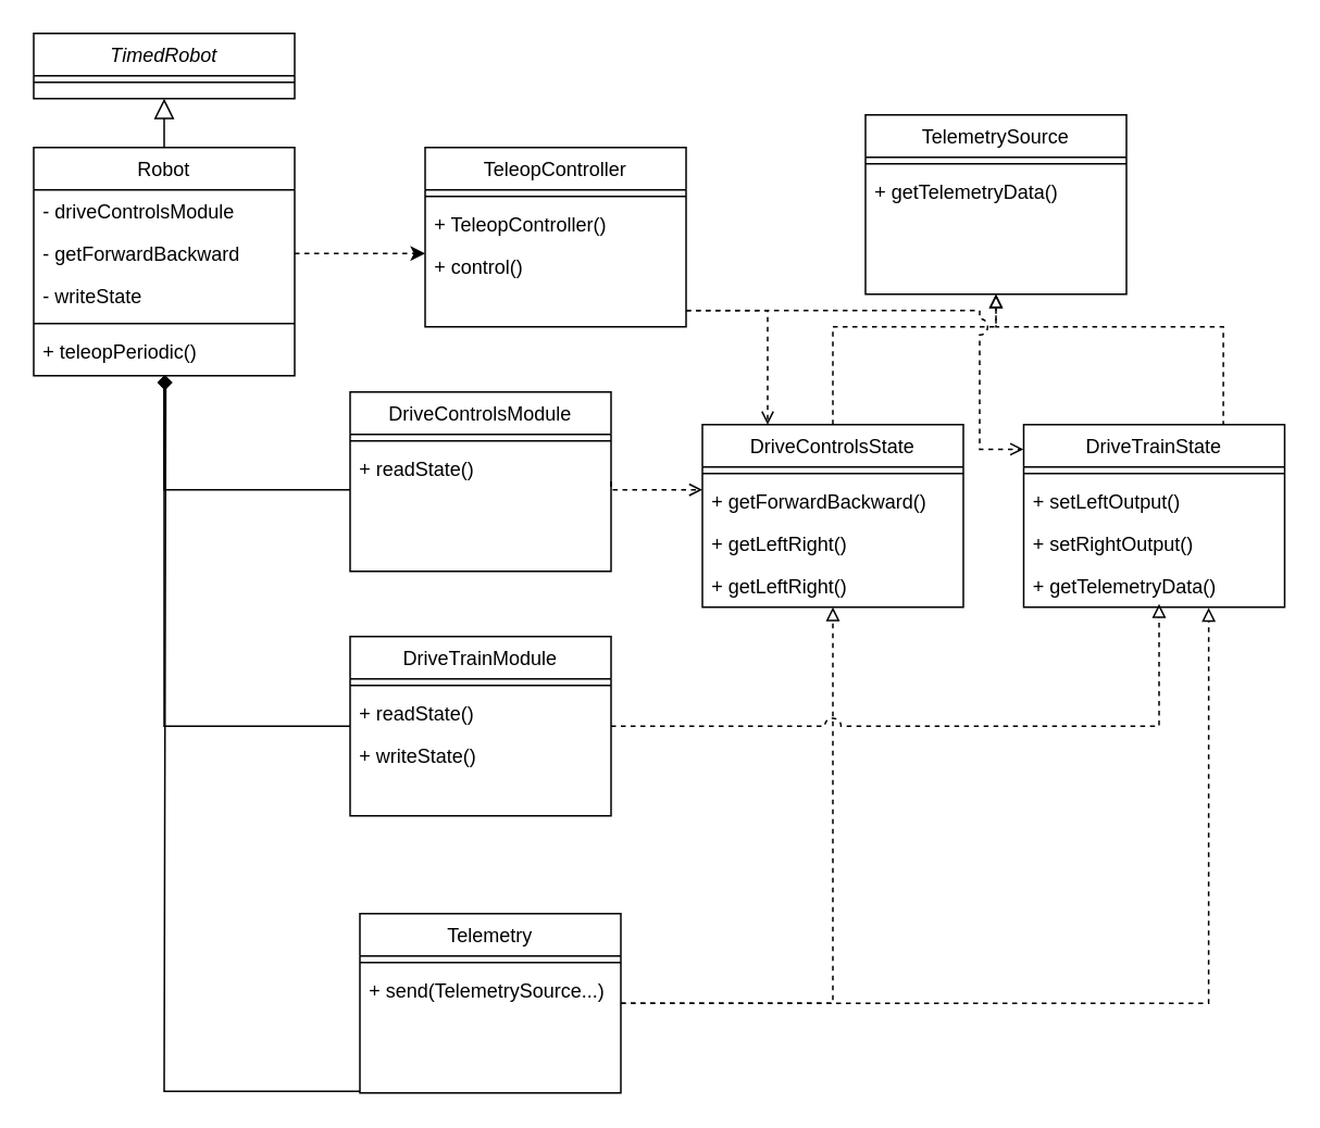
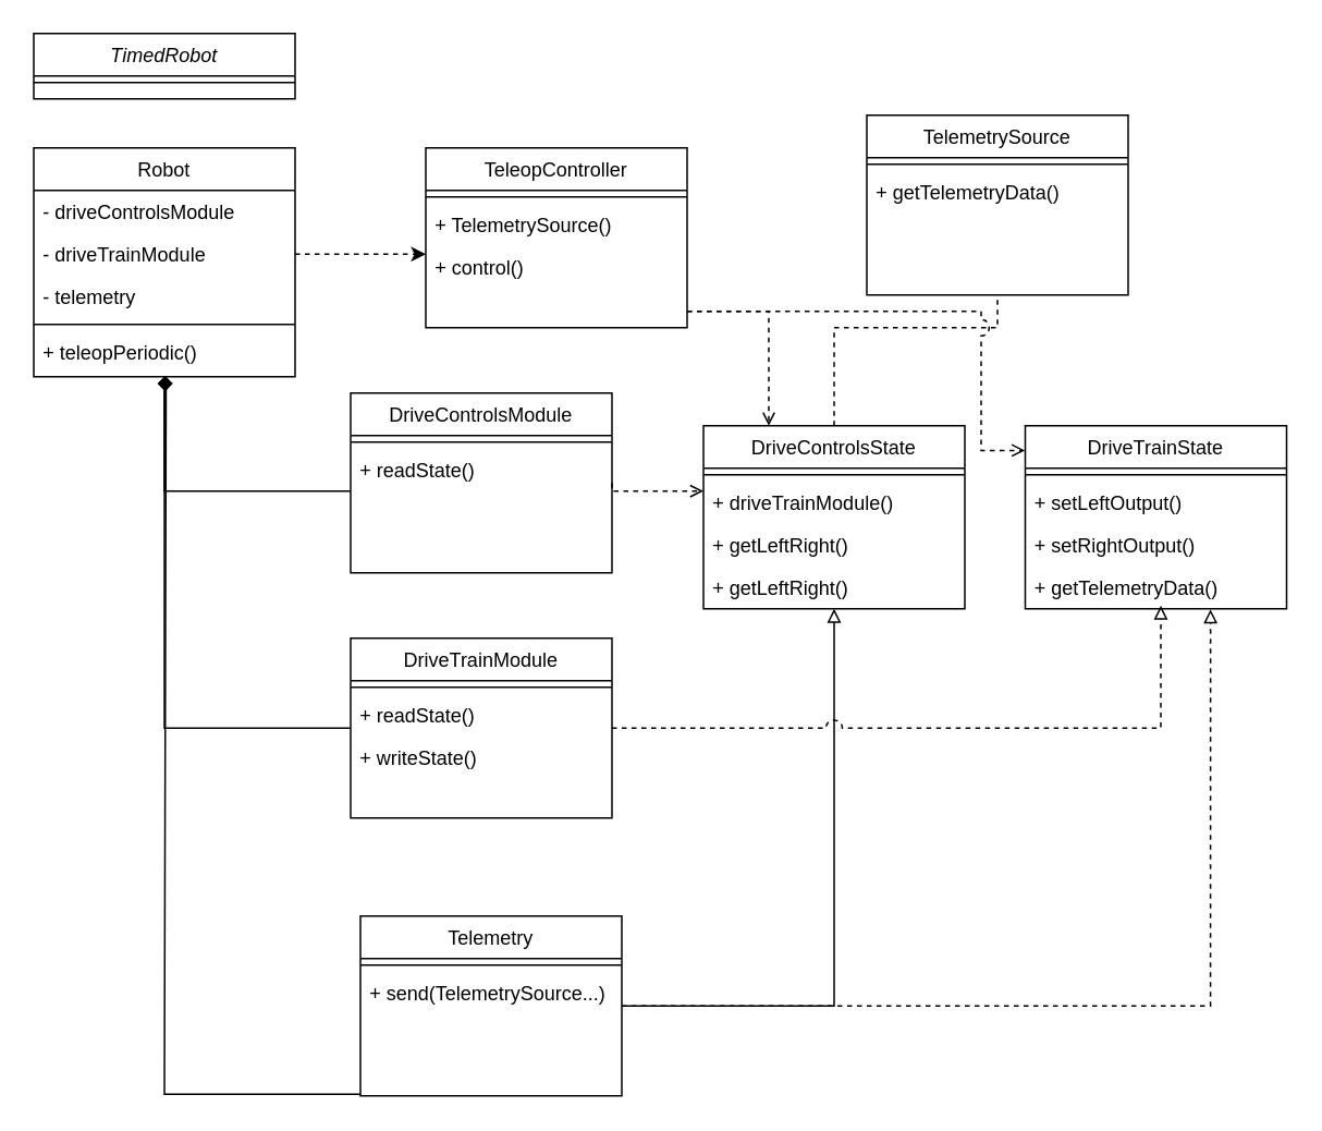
- <mxCell id="10" value="" style="endArrow=block;endSize=10;endFill=0;shadow=0;strokeWidth=1;rounded=0;edgeStyle=elbowEdgeStyle;elbow=vertical;" parent="1" source="4" target="2" edge="1"><mxGeometry width="160" relative="1" as="geometry"><mxPoint x="0" y="103" as="sourcePoint" /><mxPoint x="0" y="103" as="targetPoint" /></mxGeometry></mxCell>
- <mxCell id="45" value="+ TeleopController()" style="text;align=left;verticalAlign=top;spacingLeft=4;spacingRight=4;overflow=hidden;rotatable=0;points=[[0,0.5],[1,0.5]];portConstraint=eastwest;" vertex="1" parent="43"><mxGeometry y="34" width="160" height="26" as="geometry" /></mxCell>
+ <mxCell id="45" value="+ TelemetrySource()" style="text;align=left;verticalAlign=top;spacingLeft=4;spacingRight=4;overflow=hidden;rotatable=0;points=[[0,0.5],[1,0.5]];portConstraint=eastwest;" vertex="1" parent="43"><mxGeometry y="34" width="160" height="26" as="geometry" /></mxCell>
- <mxCell id="6" value="- getForwardBackward" style="text;align=left;verticalAlign=top;spacingLeft=4;spacingRight=4;overflow=hidden;rotatable=0;points=[[0,0.5],[1,0.5]];portConstraint=eastwest;rounded=0;shadow=0;html=0;" parent="4" vertex="1"><mxGeometry y="52" width="160" height="26" as="geometry" /></mxCell>
+ <mxCell id="6" value="- driveTrainModule" style="text;align=left;verticalAlign=top;spacingLeft=4;spacingRight=4;overflow=hidden;rotatable=0;points=[[0,0.5],[1,0.5]];portConstraint=eastwest;rounded=0;shadow=0;html=0;" parent="4" vertex="1"><mxGeometry y="52" width="160" height="26" as="geometry" /></mxCell>
- <mxCell id="7" value="- writeState" style="text;align=left;verticalAlign=top;spacingLeft=4;spacingRight=4;overflow=hidden;rotatable=0;points=[[0,0.5],[1,0.5]];portConstraint=eastwest;rounded=0;shadow=0;html=0;" vertex="1" parent="4"><mxGeometry y="78" width="160" height="26" as="geometry" /></mxCell>
+ <mxCell id="7" value="- telemetry" style="text;align=left;verticalAlign=top;spacingLeft=4;spacingRight=4;overflow=hidden;rotatable=0;points=[[0,0.5],[1,0.5]];portConstraint=eastwest;rounded=0;shadow=0;html=0;" vertex="1" parent="4"><mxGeometry y="78" width="160" height="26" as="geometry" /></mxCell>
- <mxCell id="26" style="edgeStyle=orthogonalEdgeStyle;rounded=0;orthogonalLoop=1;jettySize=auto;html=1;entryX=0.5;entryY=1;entryDx=0;entryDy=0;dashed=1;fontSize=14;endArrow=block;endFill=0;" edge="1" parent="1" source="27" target="38"><mxGeometry relative="1" as="geometry"><Array as="points"><mxPoint x="510" y="200" /><mxPoint x="610" y="200" /></Array></mxGeometry></mxCell>
+ <mxCell id="26" style="edgeStyle=orthogonalEdgeStyle;rounded=0;orthogonalLoop=1;jettySize=auto;html=1;entryX=0.5;entryY=1;entryDx=0;entryDy=0;dashed=1;fontSize=14;endArrow=none;endFill=0;" edge="1" parent="1" source="27" target="38"><mxGeometry relative="1" as="geometry"><Array as="points"><mxPoint x="510" y="200" /><mxPoint x="610" y="200" /></Array></mxGeometry></mxCell>
- <mxCell id="32" style="edgeStyle=orthogonalEdgeStyle;rounded=0;orthogonalLoop=1;jettySize=auto;html=1;entryX=0.5;entryY=1;entryDx=0;entryDy=0;dashed=1;fontSize=14;endArrow=block;endFill=0;exitX=0.765;exitY=0.006;exitDx=0;exitDy=0;exitPerimeter=0;" edge="1" parent="1" source="33" target="38"><mxGeometry relative="1" as="geometry"><Array as="points"><mxPoint x="749" y="200" /><mxPoint x="610" y="200" /></Array></mxGeometry></mxCell>
- <mxCell id="29" value="+ getForwardBackward()" style="text;align=left;verticalAlign=top;spacingLeft=4;spacingRight=4;overflow=hidden;rotatable=0;points=[[0,0.5],[1,0.5]];portConstraint=eastwest;" vertex="1" parent="27"><mxGeometry y="34" width="160" height="26" as="geometry" /></mxCell>
+ <mxCell id="29" value="+ driveTrainModule()" style="text;align=left;verticalAlign=top;spacingLeft=4;spacingRight=4;overflow=hidden;rotatable=0;points=[[0,0.5],[1,0.5]];portConstraint=eastwest;" vertex="1" parent="27"><mxGeometry y="34" width="160" height="26" as="geometry" /></mxCell>
- <mxCell id="41" style="edgeStyle=orthogonalEdgeStyle;rounded=0;orthogonalLoop=1;jettySize=auto;html=1;entryX=0.5;entryY=1;entryDx=0;entryDy=0;dashed=1;fontSize=14;endArrow=block;endFill=0;" edge="1" parent="1" source="22" target="27"><mxGeometry relative="1" as="geometry" /></mxCell>
+ <mxCell id="41" style="edgeStyle=orthogonalEdgeStyle;rounded=0;orthogonalLoop=1;jettySize=auto;html=1;entryX=0.5;entryY=1;entryDx=0;entryDy=0;dashed=0;fontSize=14;endArrow=block;endFill=0;" edge="1" parent="1" source="22" target="27"><mxGeometry relative="1" as="geometry" /></mxCell>
